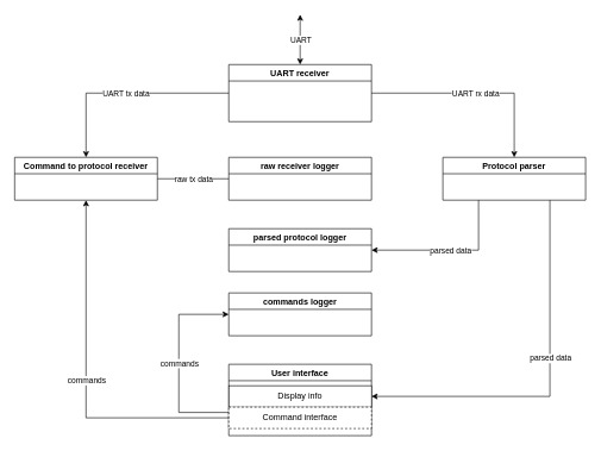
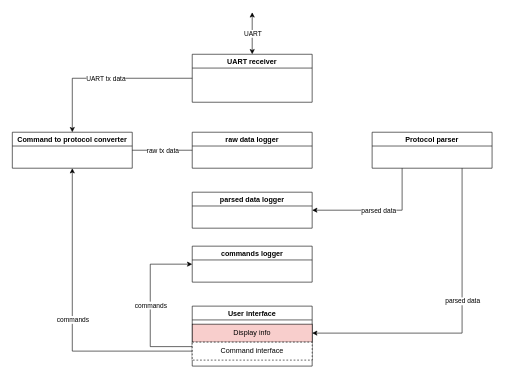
- <mxCell id="10" value="" style="endArrow=classic;html=1;rounded=0;edgeStyle=orthogonalEdgeStyle;exitX=1;exitY=0.5;exitDx=0;exitDy=0;entryX=0.5;entryY=0;entryDx=0;entryDy=0;" edge="1" parent="1" source="2" target="9"><mxGeometry relative="1" as="geometry"><mxPoint x="610" y="230" as="sourcePoint" /><mxPoint x="710" y="230" as="targetPoint" /></mxGeometry></mxCell>
- <mxCell id="11" value="UART rx data" style="edgeLabel;resizable=0;html=1;align=center;verticalAlign=middle;" connectable="0" vertex="1" parent="10"><mxGeometry relative="1" as="geometry" /></mxCell>
- <mxCell id="8" value="Command to protocol receiver" style="swimlane;" vertex="1" parent="1"><mxGeometry x="20" y="220" width="200" height="60" as="geometry" /></mxCell>
+ <mxCell id="8" value="Command to protocol converter" style="swimlane;" vertex="1" parent="1"><mxGeometry x="20" y="220" width="200" height="60" as="geometry" /></mxCell>
- <mxCell id="14" value="raw receiver logger" style="swimlane;" vertex="1" parent="1"><mxGeometry x="320" y="220" width="200" height="60" as="geometry" /></mxCell>
+ <mxCell id="14" value="raw data logger" style="swimlane;" vertex="1" parent="1"><mxGeometry x="320" y="220" width="200" height="60" as="geometry" /></mxCell>
- <mxCell id="15" value="parsed protocol logger" style="swimlane;" vertex="1" parent="1"><mxGeometry x="320" y="320" width="200" height="60" as="geometry" /></mxCell>
+ <mxCell id="15" value="parsed data logger" style="swimlane;" vertex="1" parent="1"><mxGeometry x="320" y="320" width="200" height="60" as="geometry" /></mxCell>
- <mxCell id="6" value="Display info" style="whiteSpace=wrap;html=1;" vertex="1" parent="5"><mxGeometry y="30" width="200" height="30" as="geometry" /></mxCell>
+ <mxCell id="6" value="Display info" style="whiteSpace=wrap;html=1;fillColor=#f8cecc;" vertex="1" parent="5"><mxGeometry y="30" width="200" height="30" as="geometry" /></mxCell>
